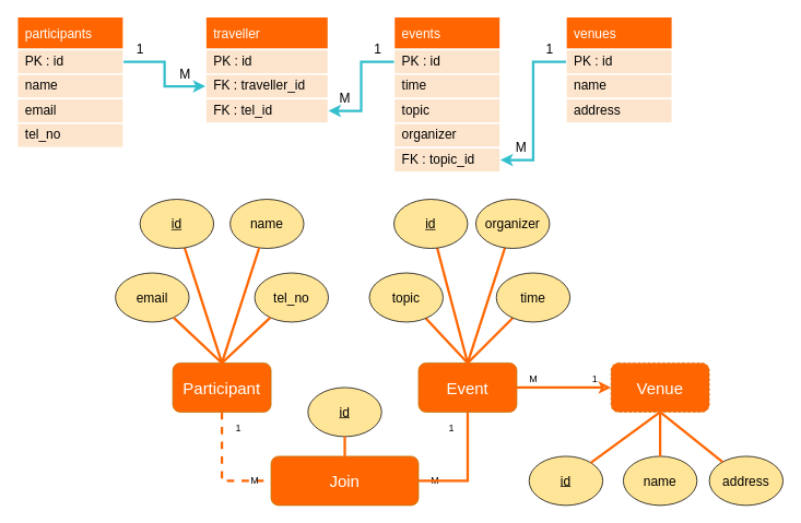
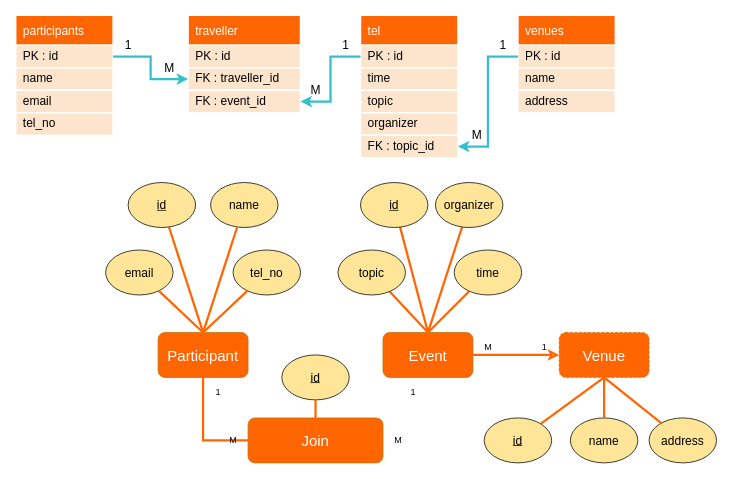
- <mxCell id="51" value="events" style="swimlane;fontStyle=0;childLayout=stackLayout;horizontal=1;startSize=40;horizontalStack=0;resizeParent=1;resizeParentMax=0;resizeLast=0;collapsible=1;marginBottom=0;align=left;fontSize=16;fontColor=#FFFFFF;fillColor=#FF6602;spacing=0;strokeColor=#FFFFFF;strokeWidth=2;spacingLeft=10;" vertex="1" parent="1"><mxGeometry x="480" y="20" width="130" height="190" as="geometry"><mxRectangle x="150" y="220" width="110" height="40" as="alternateBounds" /></mxGeometry></mxCell>
+ <mxCell id="51" value="tel" style="swimlane;fontStyle=0;childLayout=stackLayout;horizontal=1;startSize=40;horizontalStack=0;resizeParent=1;resizeParentMax=0;resizeLast=0;collapsible=1;marginBottom=0;align=left;fontSize=16;fontColor=#FFFFFF;fillColor=#FF6602;spacing=0;strokeColor=#FFFFFF;strokeWidth=2;spacingLeft=10;" vertex="1" parent="1"><mxGeometry x="480" y="20" width="130" height="190" as="geometry"><mxRectangle x="150" y="220" width="110" height="40" as="alternateBounds" /></mxGeometry></mxCell>
- <mxCell id="10" value="FK : tel_id" style="text;strokeColor=#FFFFFF;fillColor=#FDE5CD;spacingLeft=10;spacingRight=0;overflow=hidden;rotatable=0;points=[[0,0.5],[1,0.5]];portConstraint=eastwest;fontSize=16;strokeWidth=2;sketch=0;shadow=0;rounded=0;glass=0;spacing=0;" parent="7" vertex="1"><mxGeometry y="100" width="150" height="30" as="geometry" /></mxCell>
+ <mxCell id="10" value="FK : event_id" style="text;strokeColor=#FFFFFF;fillColor=#FDE5CD;spacingLeft=10;spacingRight=0;overflow=hidden;rotatable=0;points=[[0,0.5],[1,0.5]];portConstraint=eastwest;fontSize=16;strokeWidth=2;sketch=0;shadow=0;rounded=0;glass=0;spacing=0;" parent="7" vertex="1"><mxGeometry y="100" width="150" height="30" as="geometry" /></mxCell>
- <mxCell id="14" style="edgeStyle=orthogonalEdgeStyle;rounded=0;orthogonalLoop=1;jettySize=auto;html=1;entryX=0;entryY=0.5;entryDx=0;entryDy=0;strokeWidth=3;endArrow=none;endFill=0;strokeColor=#FF6602;dashed=1;" edge="1" parent="1" source="15" target="46"><mxGeometry relative="1" as="geometry" /></mxCell>
+ <mxCell id="14" style="edgeStyle=orthogonalEdgeStyle;rounded=0;orthogonalLoop=1;jettySize=auto;html=1;entryX=0;entryY=0.5;entryDx=0;entryDy=0;strokeWidth=3;endArrow=none;endFill=0;strokeColor=#FF6602;" edge="1" parent="1" source="15" target="46"><mxGeometry relative="1" as="geometry" /></mxCell>
- <mxCell id="20" style="edgeStyle=orthogonalEdgeStyle;rounded=0;orthogonalLoop=1;jettySize=auto;html=1;entryX=1;entryY=0.5;entryDx=0;entryDy=0;strokeWidth=3;endArrow=none;endFill=0;strokeColor=#FF6602;" edge="1" parent="1" source="21" target="46"><mxGeometry relative="1" as="geometry" /></mxCell>
